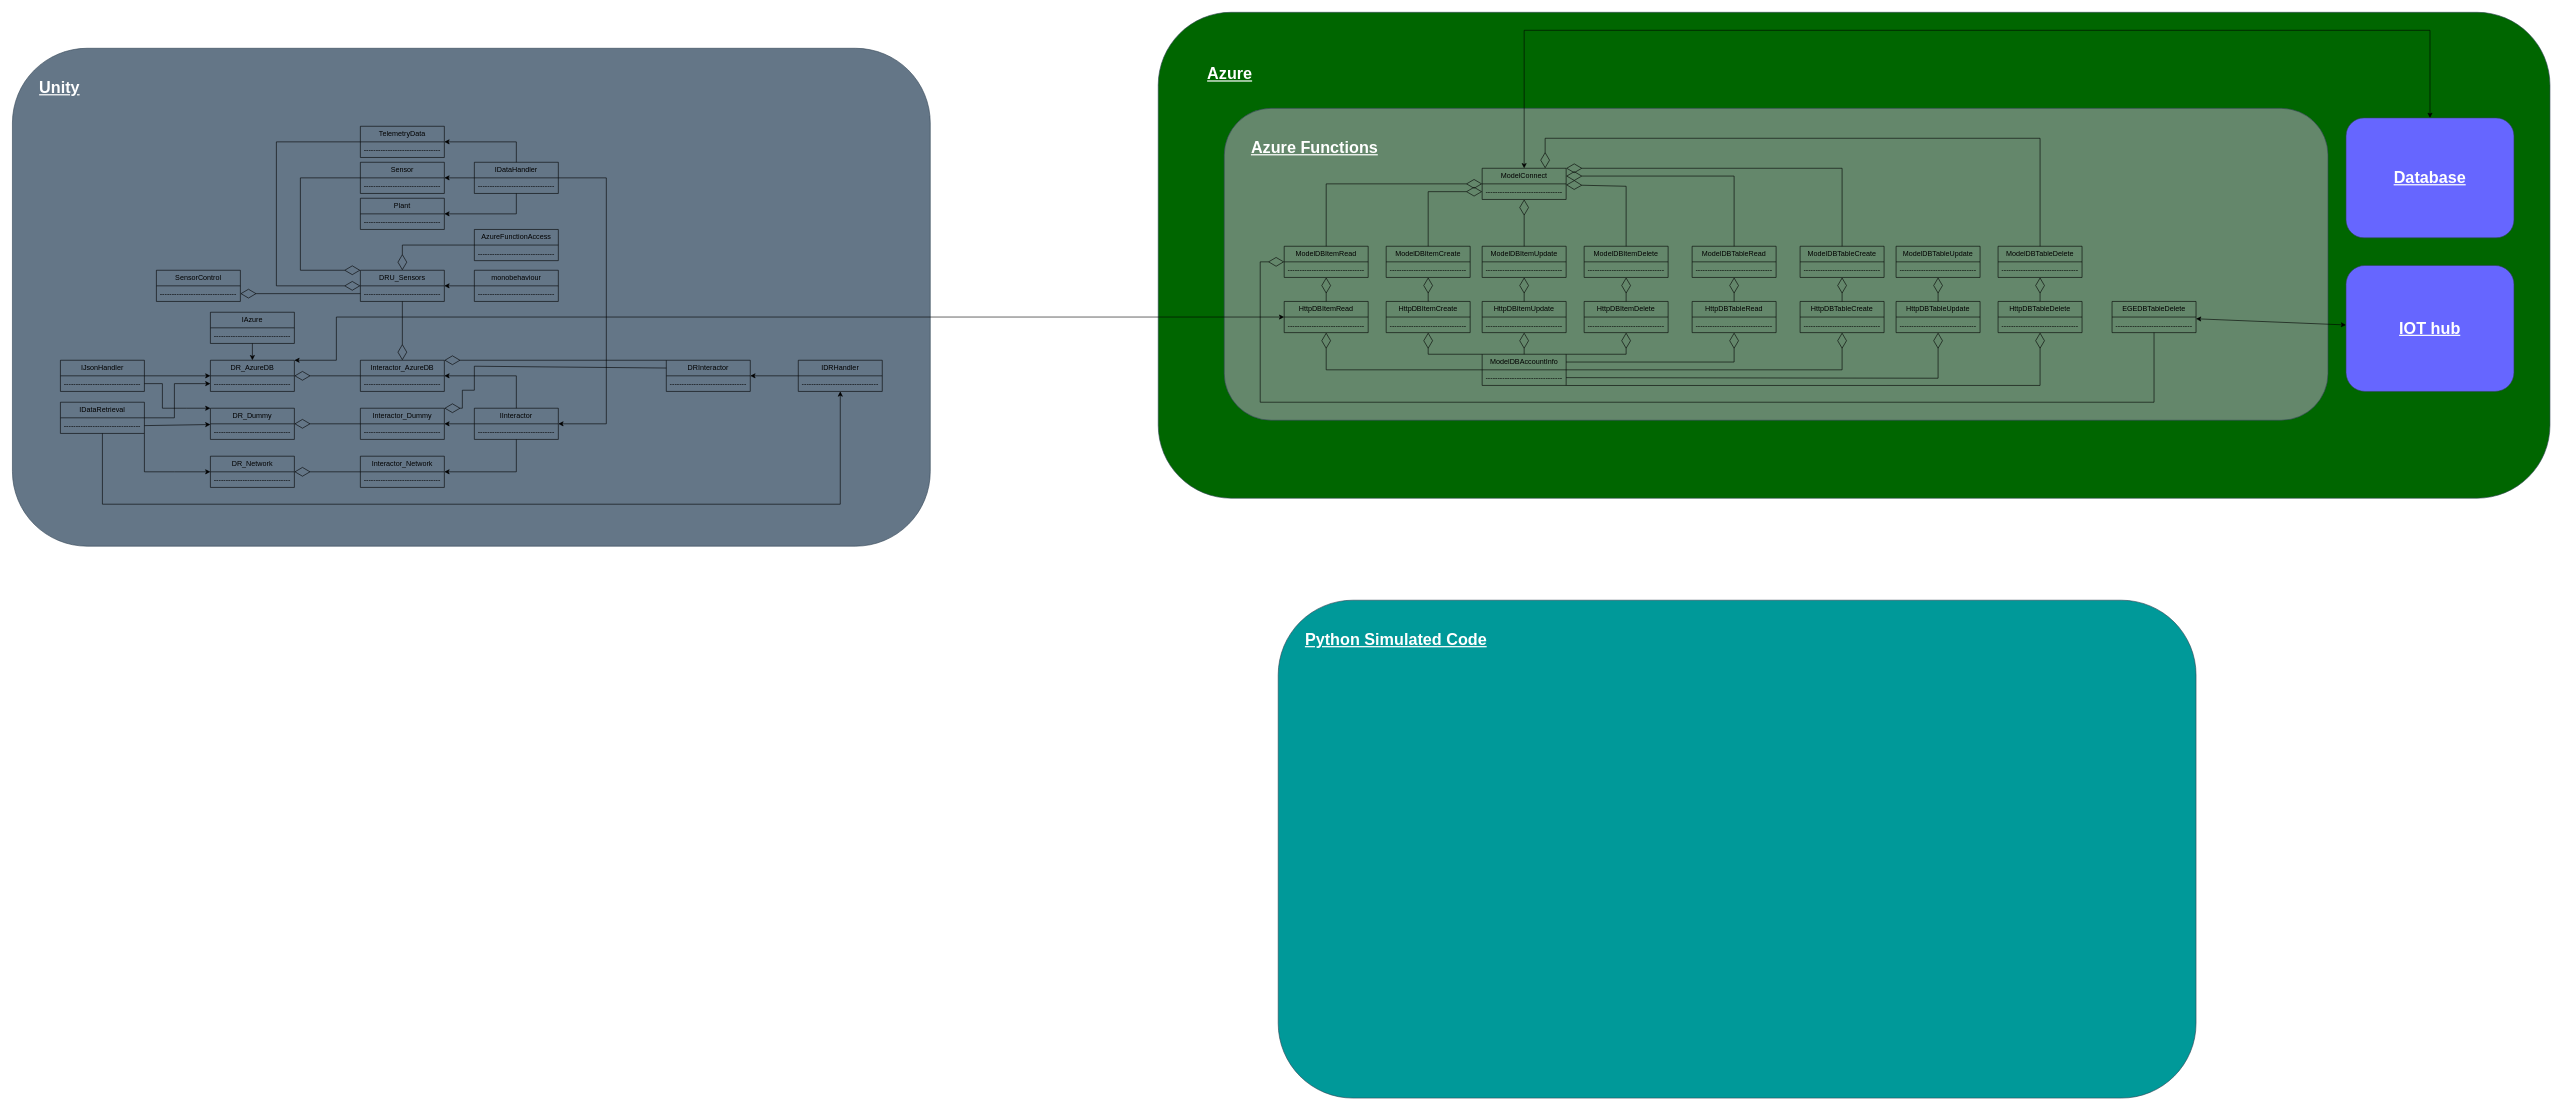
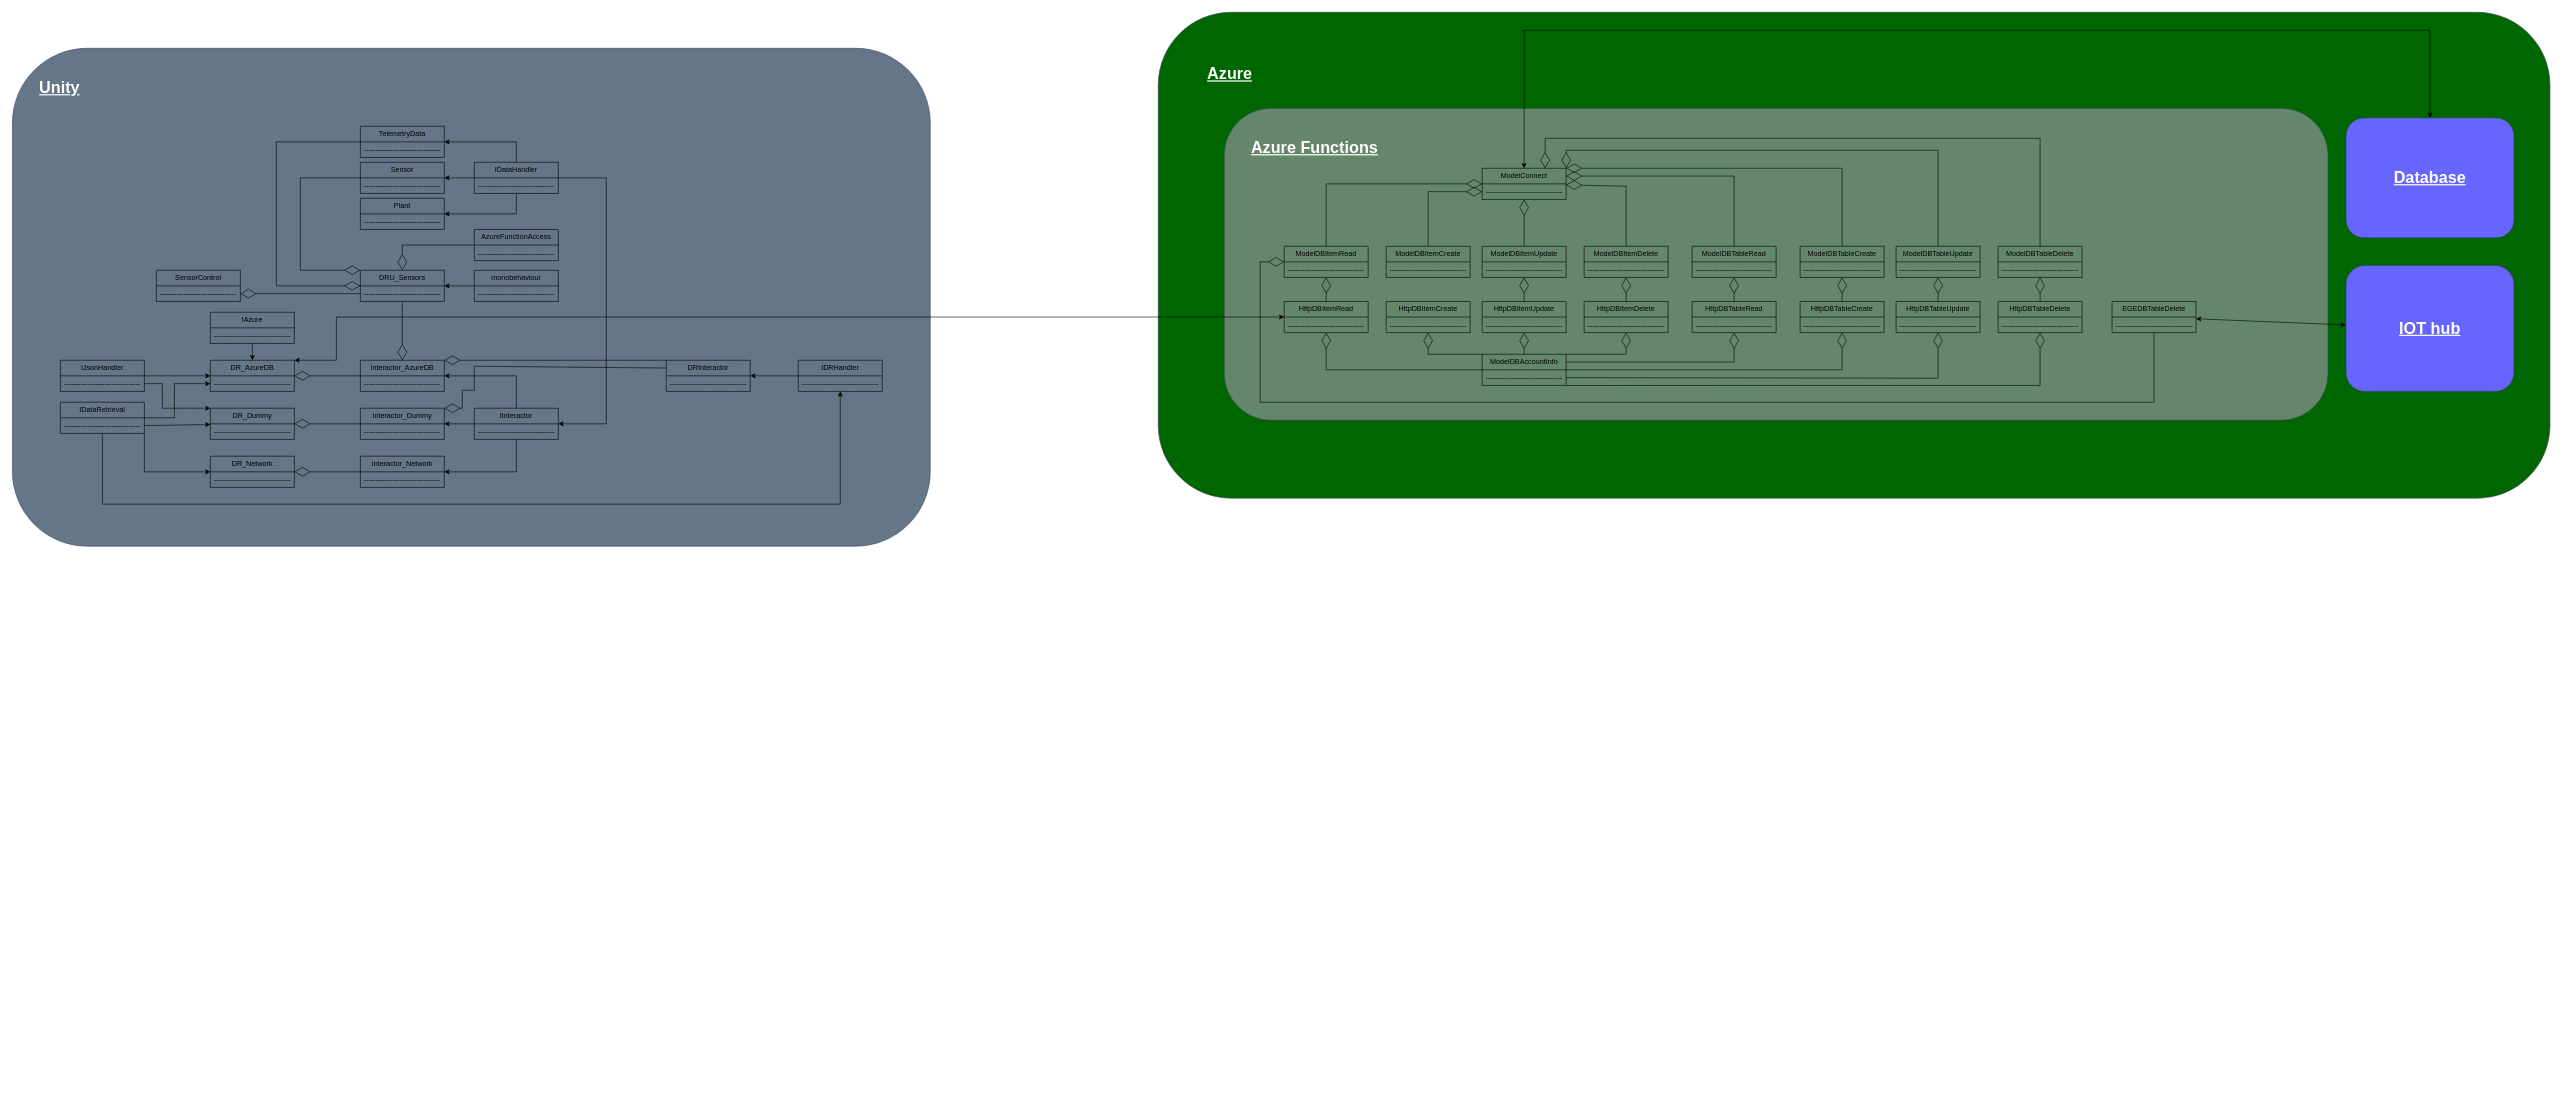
+ <mxCell id="126" value="" style="endArrow=diamondThin;endFill=0;endSize=24;html=1;rounded=0;entryX=1;entryY=0;entryDx=0;entryDy=0;" edge="1" parent="1" source="106" target="88"><mxGeometry width="160" relative="1" as="geometry"><mxPoint x="2620" y="340" as="sourcePoint" /><mxPoint x="2780" y="340" as="targetPoint" /><Array as="points"><mxPoint x="3230" y="250" /><mxPoint x="2610" y="250" /></Array></mxGeometry></mxCell>
- <mxCell id="97" value="" style="endArrow=diamondThin;endFill=0;endSize=24;html=1;rounded=0;" edge="1" parent="1" source="71" target="91"><mxGeometry width="160" relative="1" as="geometry"><mxPoint x="2560" y="330" as="sourcePoint" /><mxPoint x="2720" y="330" as="targetPoint" /></mxGeometry></mxCell>
- <mxCell id="139" value="Python Simulated Code" style="rounded=1;whiteSpace=wrap;html=1;align=left;fillColor=#009999;fontColor=#ffffff;strokeColor=#314354;horizontal=1;verticalAlign=top;fontSize=27;fontStyle=5;spacingTop=0;spacing=45;" vertex="1" parent="1"><mxGeometry x="2130" y="1000" width="1530" height="830" as="geometry" /></mxCell>
